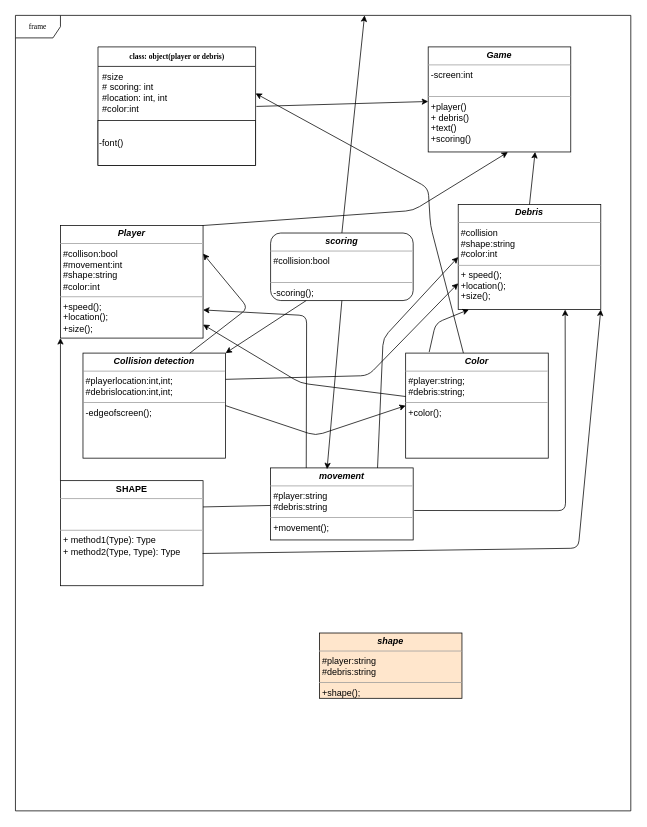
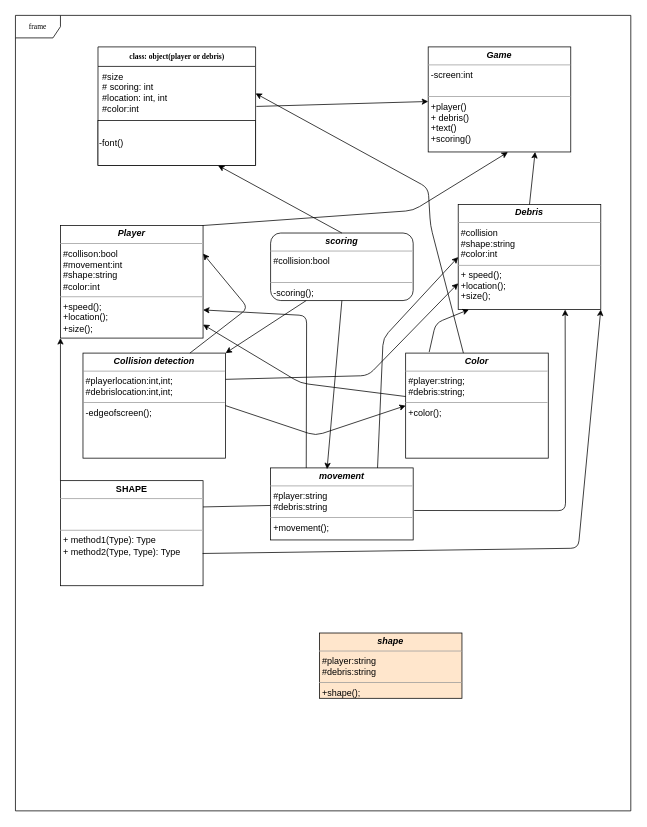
- <mxCell id="26" value="" style="endArrow=classic;html=1;exitX=0.5;exitY=0;exitDx=0;exitDy=0;" edge="1" parent="1" source="10" target="2"><mxGeometry width="50" height="50" relative="1" as="geometry"><mxPoint x="360" y="410" as="sourcePoint" /><mxPoint x="410" y="360" as="targetPoint" /></mxGeometry></mxCell>
+ <mxCell id="26" value="" style="endArrow=classic;html=1;exitX=0.5;exitY=0;exitDx=0;exitDy=0;" edge="1" parent="1" source="10" target="5"><mxGeometry width="50" height="50" relative="1" as="geometry"><mxPoint x="360" y="410" as="sourcePoint" /><mxPoint x="410" y="360" as="targetPoint" /></mxGeometry></mxCell>
